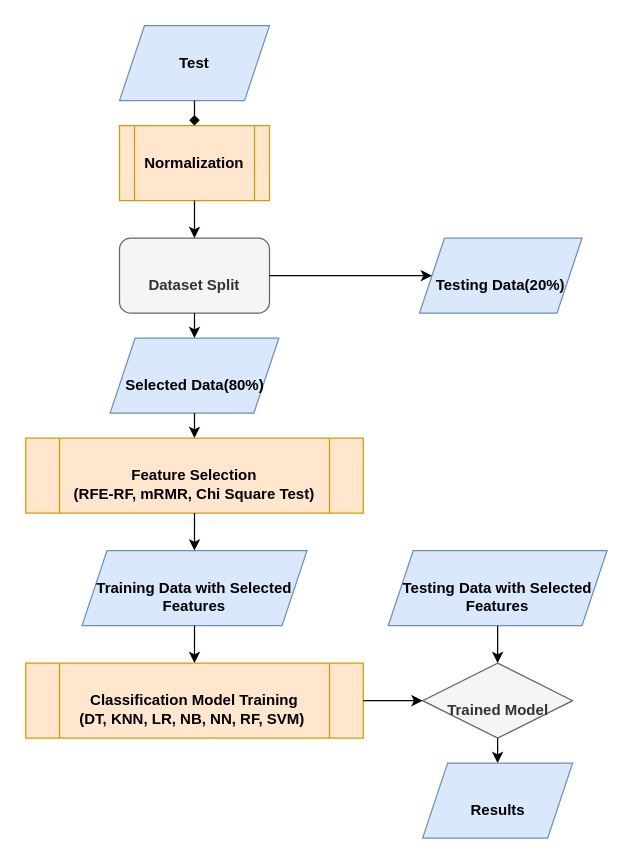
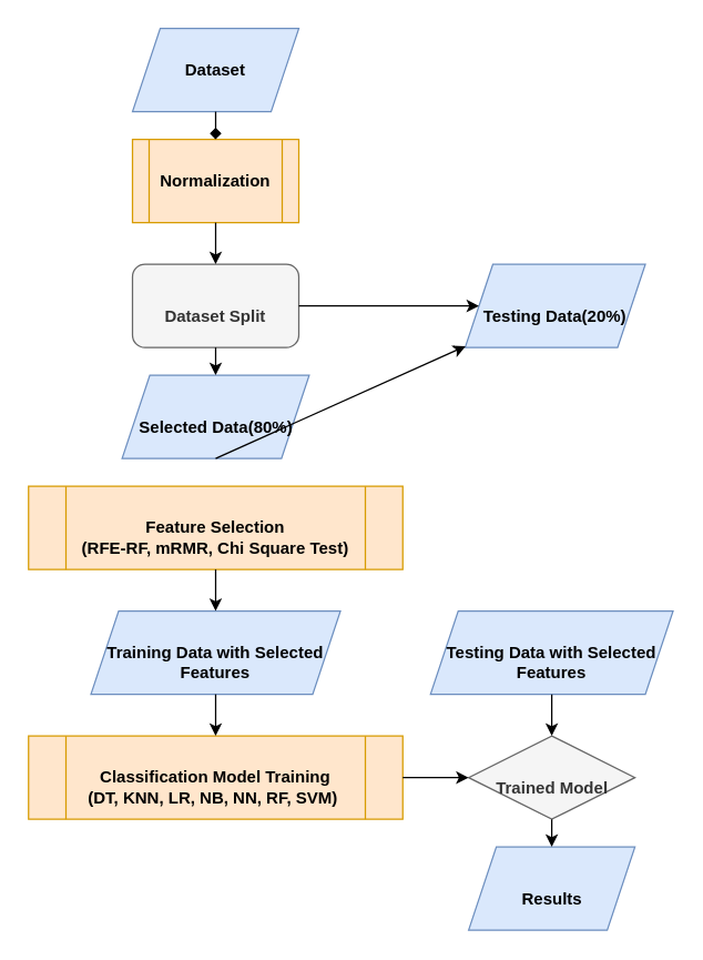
- <mxCell id="2" value="Test" style="shape=parallelogram;perimeter=parallelogramPerimeter;whiteSpace=wrap;html=1;fixedSize=1;fillColor=#dae8fc;strokeColor=#6c8ebf;fontStyle=1" vertex="1" parent="1"><mxGeometry x="95" y="20" width="120" height="60" as="geometry" /></mxCell>
+ <mxCell id="2" value="Dataset" style="shape=parallelogram;perimeter=parallelogramPerimeter;whiteSpace=wrap;html=1;fixedSize=1;fillColor=#dae8fc;strokeColor=#6c8ebf;fontStyle=1" vertex="1" parent="1"><mxGeometry x="95" y="20" width="120" height="60" as="geometry" /></mxCell>
- <mxCell id="17" value="" style="endArrow=classic;html=1;exitX=0.5;exitY=1;exitDx=0;exitDy=0;entryX=0.5;entryY=0;entryDx=0;entryDy=0;" edge="1" parent="1" source="5" target="7"><mxGeometry width="50" height="50" relative="1" as="geometry"><mxPoint x="35" y="450" as="sourcePoint" /><mxPoint x="85" y="400" as="targetPoint" /></mxGeometry></mxCell>
+ <mxCell id="17" value="" style="endArrow=classic;html=1;exitX=0.5;exitY=1;exitDx=0;exitDy=0;" edge="1" parent="1" source="5" target="6"><mxGeometry width="50" height="50" relative="1" as="geometry"><mxPoint x="35" y="450" as="sourcePoint" /><mxPoint x="85" y="400" as="targetPoint" /></mxGeometry></mxCell>
